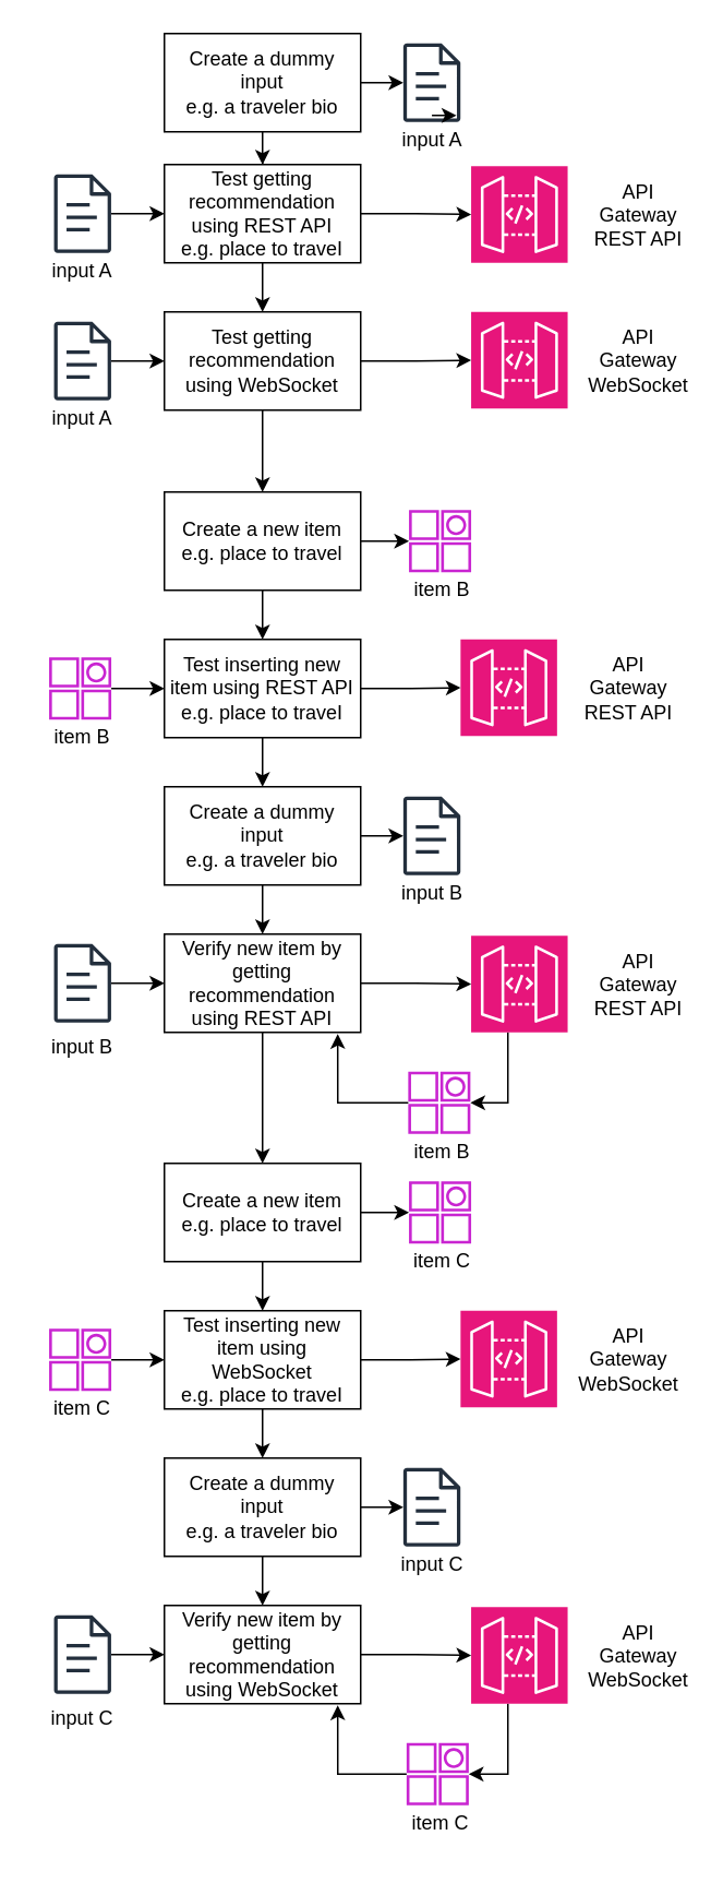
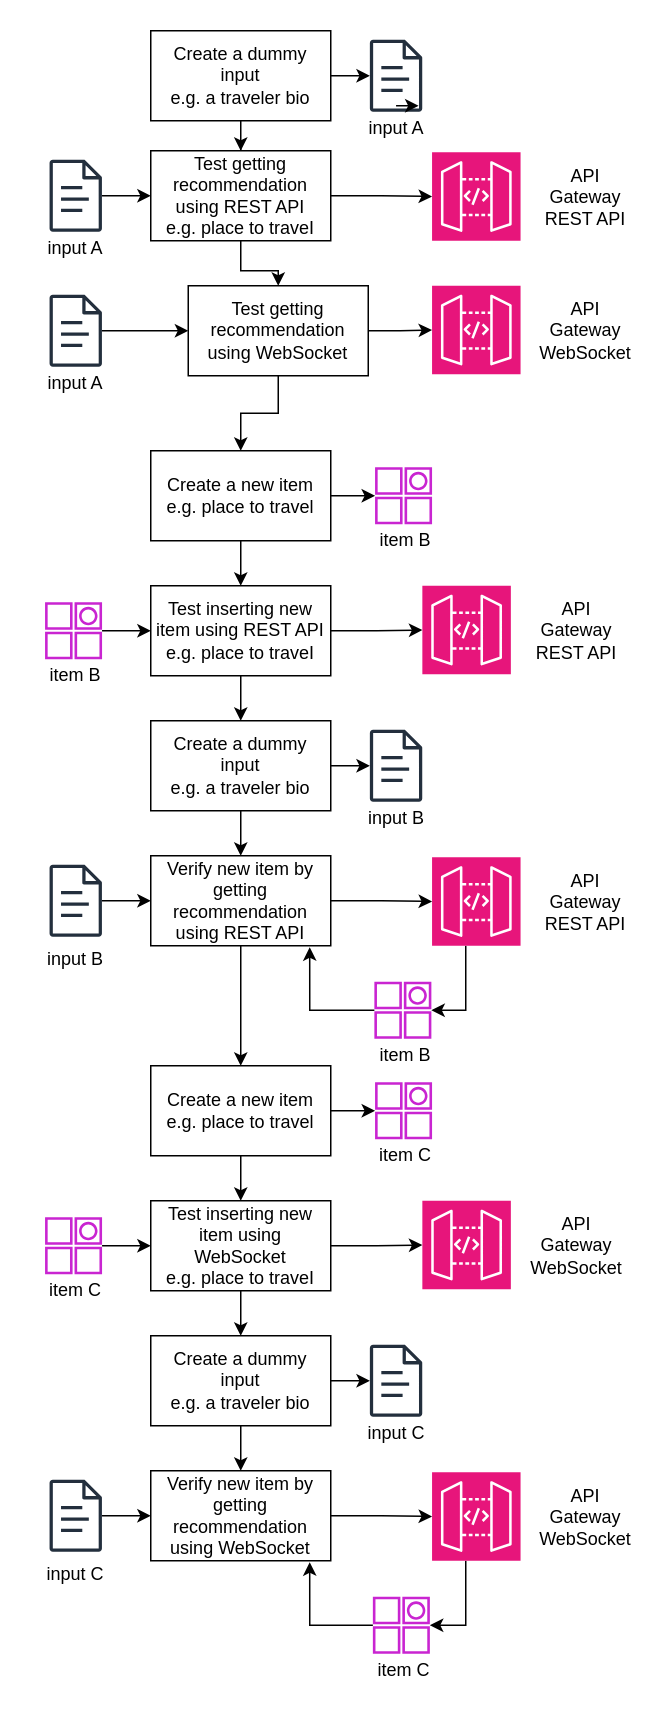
- <mxCell id="12" value="&lt;div&gt;Test getting recommendation using WebSocket&lt;br&gt;&lt;/div&gt;" style="rounded=0;whiteSpace=wrap;html=1;" vertex="1" parent="1"><mxGeometry x="100" y="190" width="120" height="60" as="geometry" /></mxCell>
+ <mxCell id="12" value="&lt;div&gt;Test getting recommendation using WebSocket&lt;br&gt;&lt;/div&gt;" style="rounded=0;whiteSpace=wrap;html=1;" vertex="1" parent="1"><mxGeometry x="125" y="190" width="120" height="60" as="geometry" /></mxCell>
